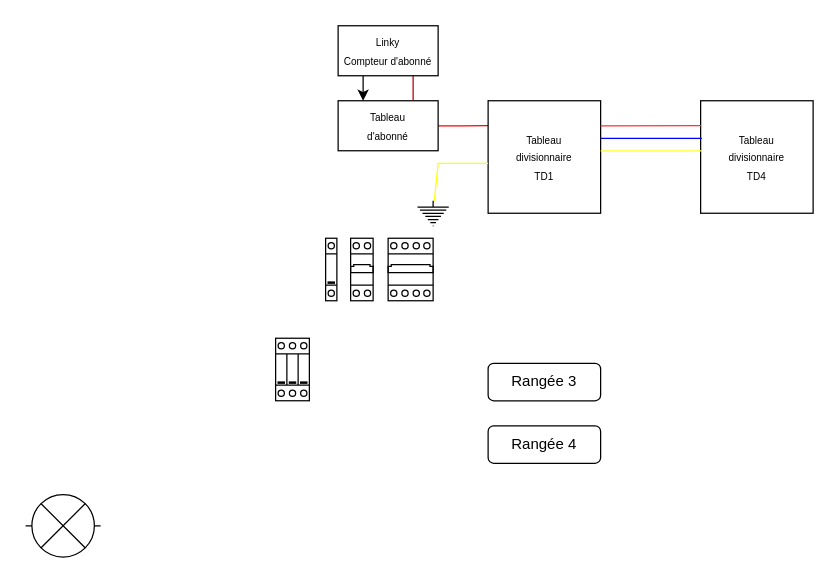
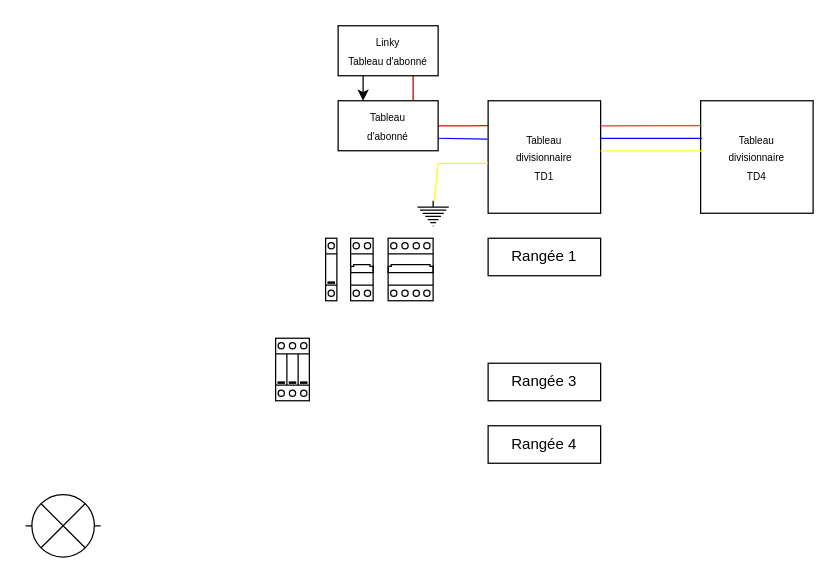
- <mxCell id="11" value="&lt;div&gt;&lt;span style=&quot;font-size: 8px;&quot;&gt;Linky&lt;/span&gt;&lt;/div&gt;&lt;span style=&quot;font-size: 8px;&quot;&gt;Compteur d'abonné&lt;br&gt;&lt;/span&gt;" style="rounded=0;whiteSpace=wrap;html=1;" parent="1" vertex="1"><mxGeometry x="270" y="20" width="80" height="40" as="geometry" /></mxCell>
+ <mxCell id="11" value="&lt;div&gt;&lt;span style=&quot;font-size: 8px;&quot;&gt;Linky&lt;/span&gt;&lt;/div&gt;&lt;span style=&quot;font-size: 8px;&quot;&gt;Tableau d'abonné&lt;br&gt;&lt;/span&gt;" style="rounded=0;whiteSpace=wrap;html=1;" parent="1" vertex="1"><mxGeometry x="270" y="20" width="80" height="40" as="geometry" /></mxCell>
+ <mxCell id="12" style="edgeStyle=none;rounded=0;orthogonalLoop=1;jettySize=auto;html=1;exitX=1;exitY=0.75;exitDx=0;exitDy=0;entryX=-0.005;entryY=0.342;entryDx=0;entryDy=0;entryPerimeter=0;strokeColor=#0000FF;endArrow=none;startFill=0;" edge="1" parent="1" source="3" target="4"><mxGeometry relative="1" as="geometry" /></mxCell>
+ <mxCell id="6" value="Rangée 1" style="rounded=0;whiteSpace=wrap;html=1;" parent="1" vertex="1"><mxGeometry x="390" y="190" width="90" height="30" as="geometry" /></mxCell>
- <mxCell id="7" value="Rangée 3" style="whiteSpace=wrap;html=1;rounded=1;" parent="1" vertex="1"><mxGeometry x="390" y="290" width="90" height="30" as="geometry" /></mxCell>
+ <mxCell id="7" value="Rangée 3" style="rounded=0;whiteSpace=wrap;html=1;" parent="1" vertex="1"><mxGeometry x="390" y="290" width="90" height="30" as="geometry" /></mxCell>
- <mxCell id="8" value="Rangée 4" style="whiteSpace=wrap;html=1;rounded=1;" parent="1" vertex="1"><mxGeometry x="390" y="340" width="90" height="30" as="geometry" /></mxCell>
+ <mxCell id="8" value="Rangée 4" style="rounded=0;whiteSpace=wrap;html=1;" parent="1" vertex="1"><mxGeometry x="390" y="340" width="90" height="30" as="geometry" /></mxCell>
